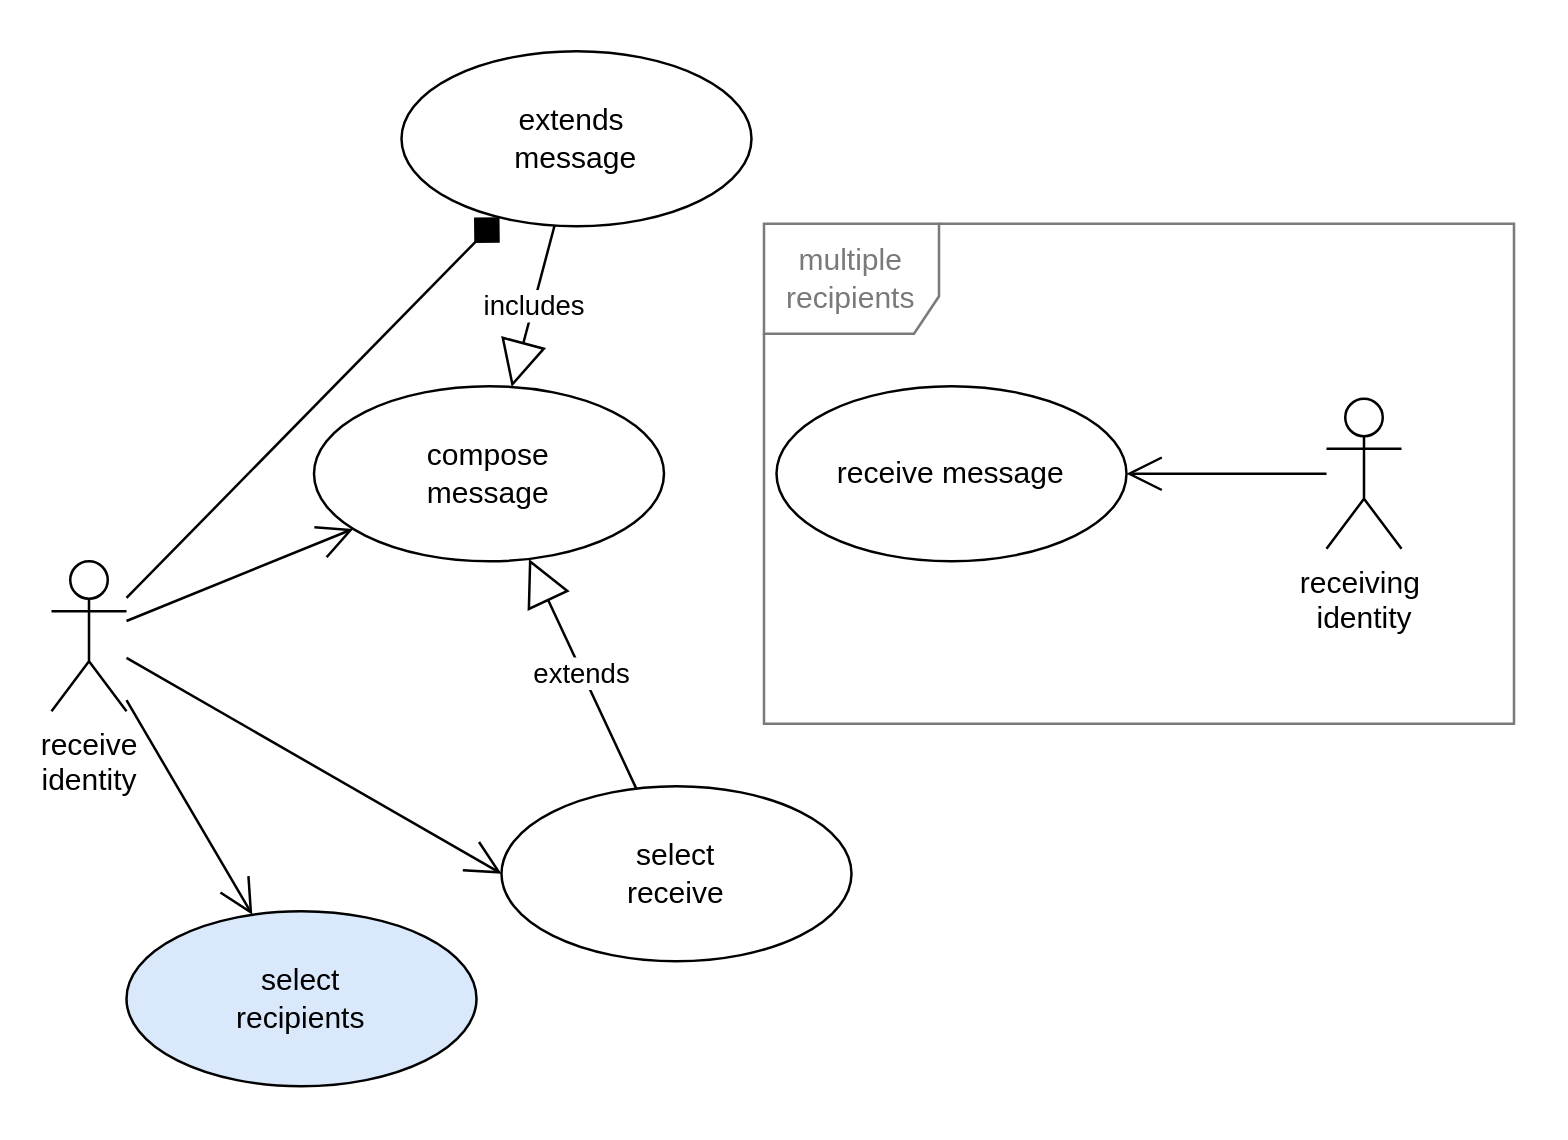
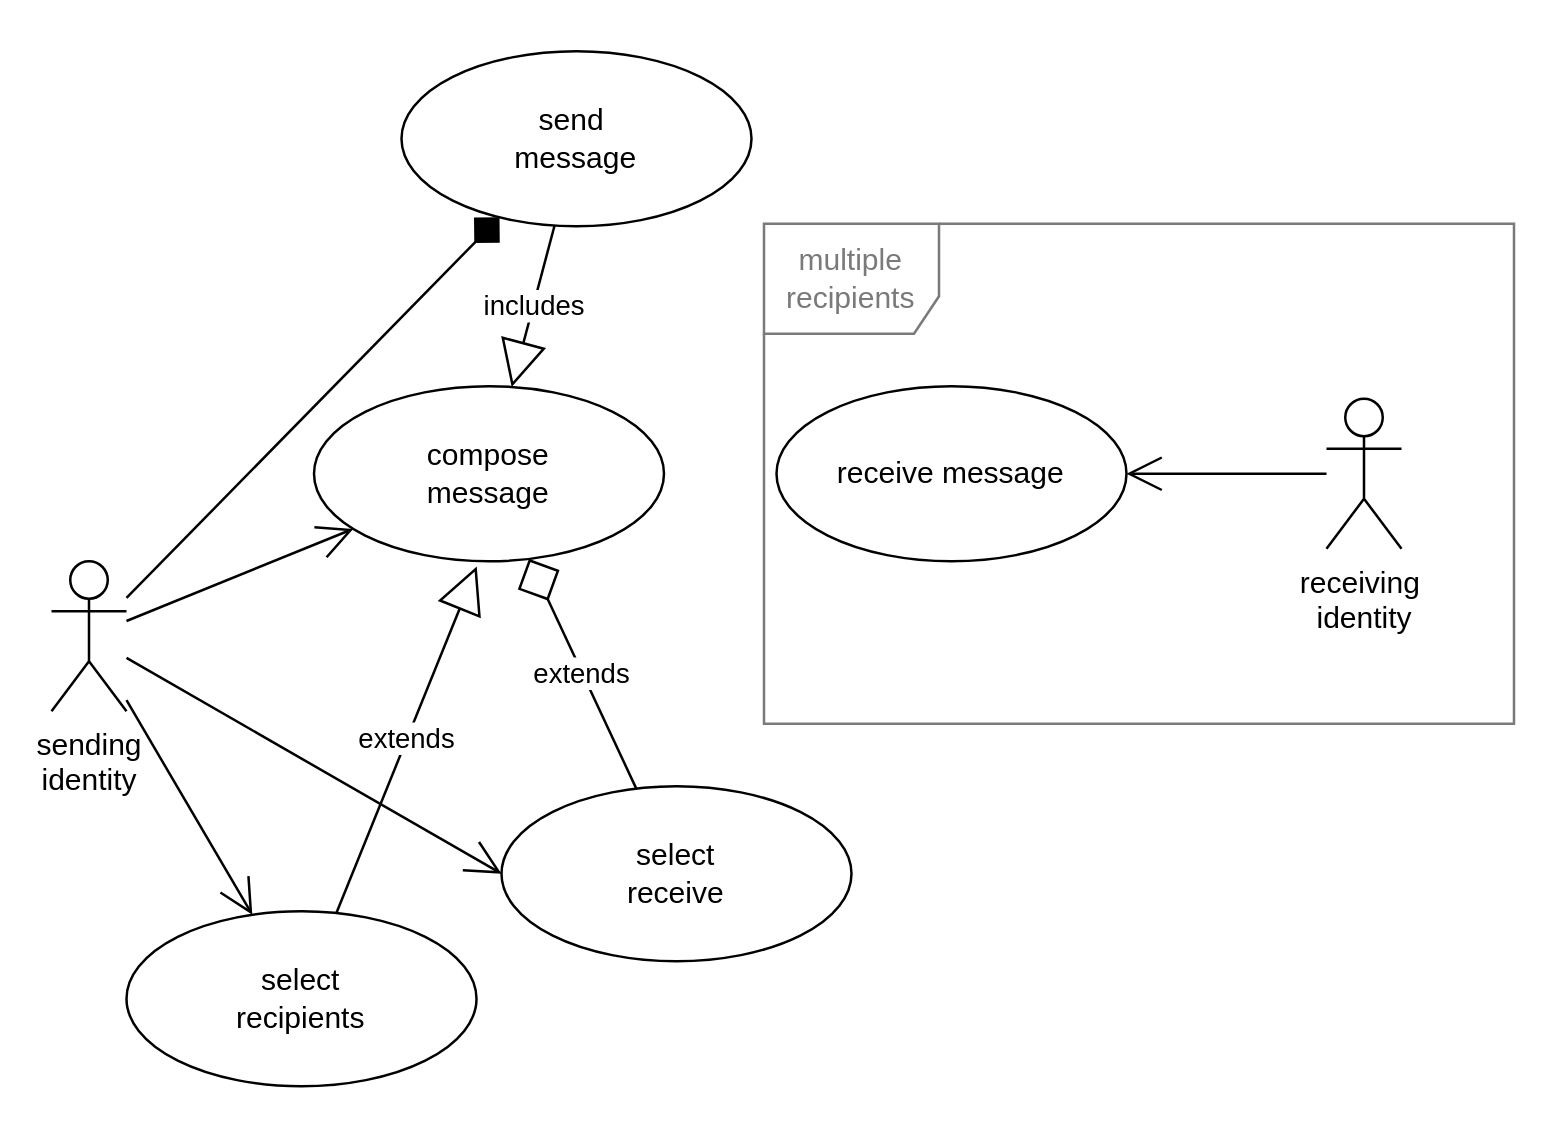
- <mxCell id="11" value="extends&amp;nbsp;&lt;br&gt;message" style="ellipse;whiteSpace=wrap;html=1;" parent="1" vertex="1"><mxGeometry x="160" y="20" width="140" height="70" as="geometry" /></mxCell>
+ <mxCell id="11" value="send&amp;nbsp;&lt;br&gt;message" style="ellipse;whiteSpace=wrap;html=1;" parent="1" vertex="1"><mxGeometry x="160" y="20" width="140" height="70" as="geometry" /></mxCell>
- <mxCell id="10" value="extends" style="endArrow=block;endSize=16;endFill=0;html=1;rounded=0;" parent="1" source="8" target="4" edge="1"><mxGeometry width="160" relative="1" as="geometry"><mxPoint x="230" y="454" as="sourcePoint" /><mxPoint x="390" y="454" as="targetPoint" /></mxGeometry></mxCell>
+ <mxCell id="10" value="extends" style="endArrow=diamond;endSize=16;endFill=0;html=1;rounded=0;" parent="1" source="8" target="4" edge="1"><mxGeometry width="160" relative="1" as="geometry"><mxPoint x="230" y="454" as="sourcePoint" /><mxPoint x="390" y="454" as="targetPoint" /></mxGeometry></mxCell>
+ <mxCell id="16" value="extends" style="endArrow=block;endSize=16;endFill=0;html=1;rounded=0;entryX=0.465;entryY=1.03;entryDx=0;entryDy=0;entryPerimeter=0;" parent="1" source="14" target="4" edge="1"><mxGeometry width="160" relative="1" as="geometry"><mxPoint x="240" y="304" as="sourcePoint" /><mxPoint x="240" y="234" as="targetPoint" /></mxGeometry></mxCell>
- <mxCell id="2" value="receive&lt;br&gt;identity" style="shape=umlActor;verticalLabelPosition=bottom;verticalAlign=top;html=1;" parent="1" vertex="1"><mxGeometry x="20" y="224" width="30" height="60" as="geometry" /></mxCell>
+ <mxCell id="2" value="sending&lt;br&gt;identity" style="shape=umlActor;verticalLabelPosition=bottom;verticalAlign=top;html=1;" parent="1" vertex="1"><mxGeometry x="20" y="224" width="30" height="60" as="geometry" /></mxCell>
- <mxCell id="14" value="select&lt;br&gt;recipients" style="ellipse;whiteSpace=wrap;html=1;fillColor=#dae8fc;" parent="1" vertex="1"><mxGeometry x="50" y="364" width="140" height="70" as="geometry" /></mxCell>
+ <mxCell id="14" value="select&lt;br&gt;recipients" style="ellipse;whiteSpace=wrap;html=1;" parent="1" vertex="1"><mxGeometry x="50" y="364" width="140" height="70" as="geometry" /></mxCell>
